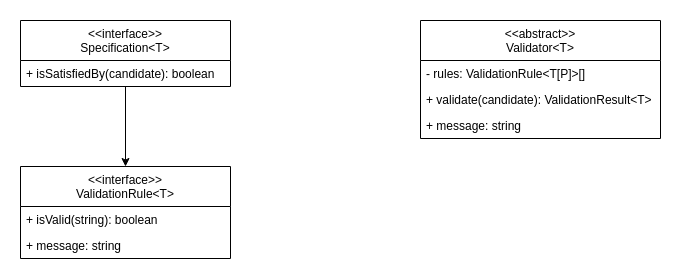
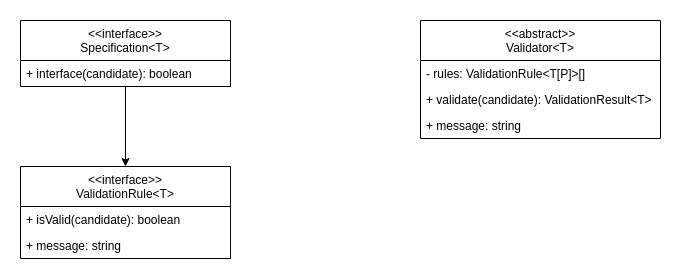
- <mxCell id="4" value="+ isSatisfiedBy(candidate): boolean" style="text;strokeColor=none;fillColor=none;align=left;verticalAlign=top;spacingLeft=4;spacingRight=4;overflow=hidden;rotatable=0;points=[[0,0.5],[1,0.5]];portConstraint=eastwest;startSize=40;" vertex="1" parent="3"><mxGeometry y="40" width="210" height="26" as="geometry" /></mxCell>
+ <mxCell id="4" value="+ interface(candidate): boolean" style="text;strokeColor=none;fillColor=none;align=left;verticalAlign=top;spacingLeft=4;spacingRight=4;overflow=hidden;rotatable=0;points=[[0,0.5],[1,0.5]];portConstraint=eastwest;startSize=40;" vertex="1" parent="3"><mxGeometry y="40" width="210" height="26" as="geometry" /></mxCell>
- <mxCell id="6" value="+ isValid(string): boolean" style="text;strokeColor=none;fillColor=none;align=left;verticalAlign=top;spacingLeft=4;spacingRight=4;overflow=hidden;rotatable=0;points=[[0,0.5],[1,0.5]];portConstraint=eastwest;startSize=40;" vertex="1" parent="5"><mxGeometry y="40" width="210" height="26" as="geometry" /></mxCell>
+ <mxCell id="6" value="+ isValid(candidate): boolean" style="text;strokeColor=none;fillColor=none;align=left;verticalAlign=top;spacingLeft=4;spacingRight=4;overflow=hidden;rotatable=0;points=[[0,0.5],[1,0.5]];portConstraint=eastwest;startSize=40;" vertex="1" parent="5"><mxGeometry y="40" width="210" height="26" as="geometry" /></mxCell>
